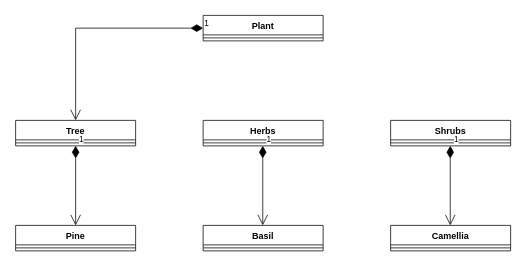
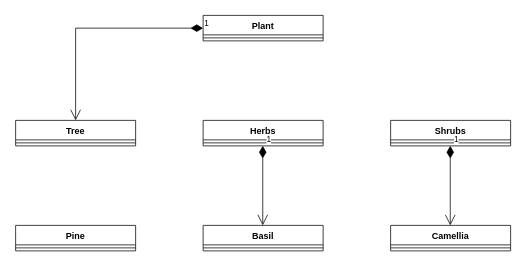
- <mxCell id="17" value="1" style="endArrow=open;html=1;endSize=12;startArrow=diamondThin;startSize=14;startFill=1;edgeStyle=orthogonalEdgeStyle;align=left;verticalAlign=bottom;rounded=0;exitX=0.5;exitY=1;exitDx=0;exitDy=0;entryX=0.5;entryY=0;entryDx=0;entryDy=0;" edge="1" parent="1" source="6" target="10"><mxGeometry x="-1" y="3" relative="1" as="geometry"><mxPoint x="60" y="230" as="sourcePoint" /><mxPoint x="190" y="260" as="targetPoint" /><Array as="points" /></mxGeometry></mxCell>
